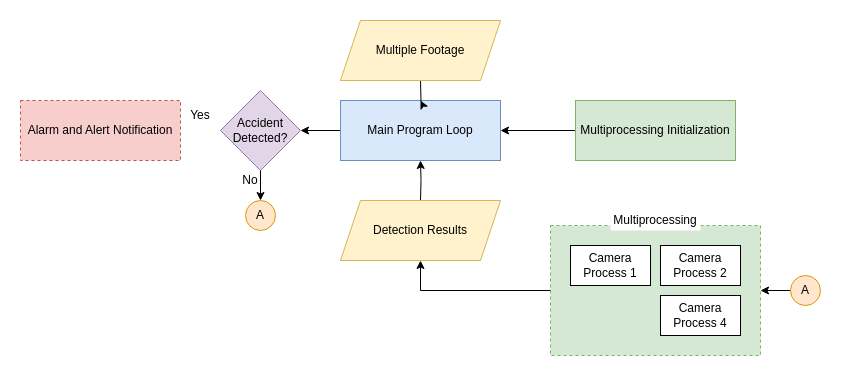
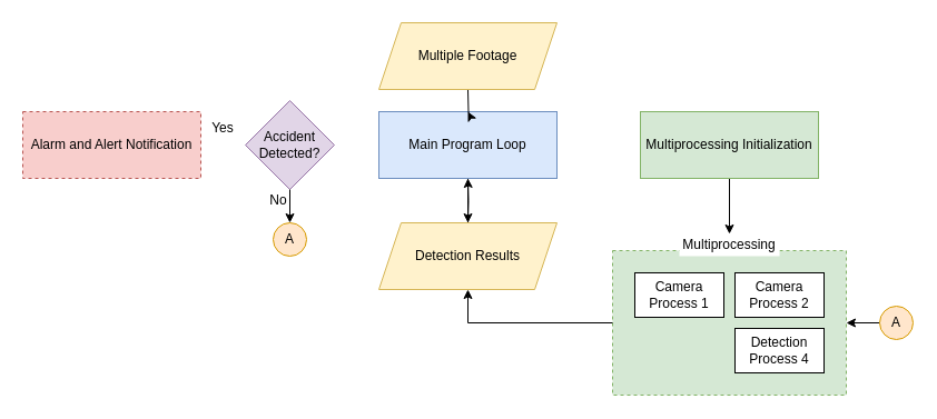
- <mxCell id="3" value="" style="edgeStyle=orthogonalEdgeStyle;rounded=0;orthogonalLoop=1;jettySize=auto;html=1;" edge="1" parent="1" source="4" target="14"><mxGeometry relative="1" as="geometry" /></mxCell>
+ <mxCell id="3" value="" style="edgeStyle=orthogonalEdgeStyle;rounded=0;orthogonalLoop=1;jettySize=auto;html=1;" edge="1" parent="1" source="4" target="23"><mxGeometry relative="1" as="geometry" /></mxCell>
- <mxCell id="6" value="" style="edgeStyle=orthogonalEdgeStyle;rounded=0;orthogonalLoop=1;jettySize=auto;html=1;" edge="1" parent="1" source="7" target="4"><mxGeometry relative="1" as="geometry" /></mxCell>
+ <mxCell id="6" value="" style="edgeStyle=orthogonalEdgeStyle;rounded=0;orthogonalLoop=1;jettySize=auto;html=1;entryX=0.5;entryY=0;entryDx=0;entryDy=0;" edge="1" parent="1" source="7" target="11"><mxGeometry relative="1" as="geometry" /></mxCell>
- <mxCell id="10" value="Camera Process 4" style="rounded=0;whiteSpace=wrap;html=1;" parent="1" vertex="1"><mxGeometry x="660" y="295" width="80" height="40" as="geometry" /></mxCell>
+ <mxCell id="10" value="Detection Process 4" style="rounded=0;whiteSpace=wrap;html=1;" parent="1" vertex="1"><mxGeometry x="660" y="295" width="80" height="40" as="geometry" /></mxCell>
